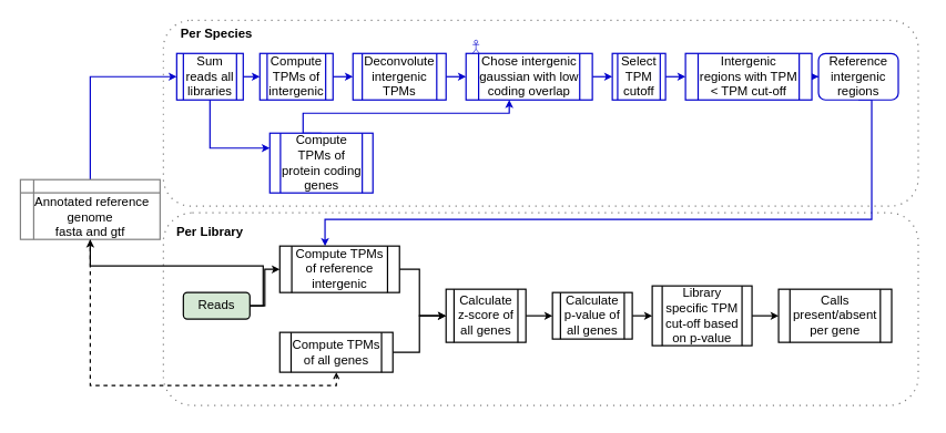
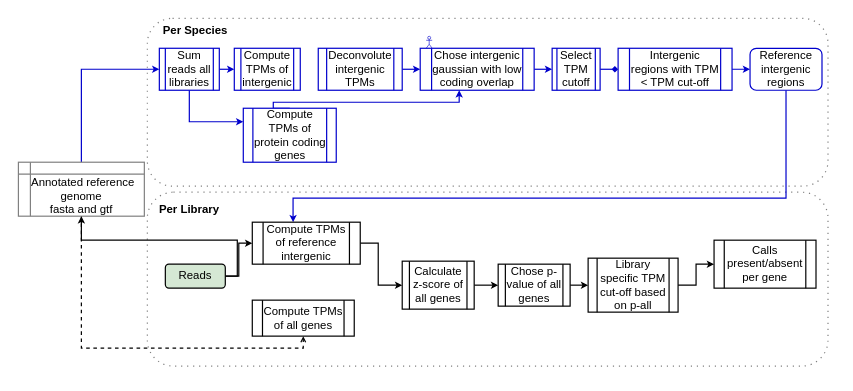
- <mxCell id="10" style="edgeStyle=orthogonalEdgeStyle;rounded=0;orthogonalLoop=1;jettySize=auto;html=1;exitX=1;exitY=0.5;exitDx=0;exitDy=0;entryX=0;entryY=0.5;entryDx=0;entryDy=0;strokeWidth=2;strokeColor=#0000CC;" edge="1" parent="1" source="11" target="13"><mxGeometry relative="1" as="geometry" /></mxCell>
- <mxCell id="35" style="edgeStyle=orthogonalEdgeStyle;rounded=0;orthogonalLoop=1;jettySize=auto;html=1;exitX=1;exitY=0.5;exitDx=0;exitDy=0;entryX=0;entryY=0.5;entryDx=0;entryDy=0;strokeColor=#0000CC;strokeWidth=2;" edge="1" parent="1" source="36" target="38"><mxGeometry relative="1" as="geometry" /></mxCell>
+ <mxCell id="35" style="edgeStyle=orthogonalEdgeStyle;rounded=0;orthogonalLoop=1;jettySize=auto;html=1;exitX=1;exitY=0.5;exitDx=0;exitDy=0;entryX=0;entryY=0.5;entryDx=0;entryDy=0;strokeColor=#0000CC;strokeWidth=2;endArrow=diamond;" edge="1" parent="1" source="36" target="38"><mxGeometry relative="1" as="geometry" /></mxCell>
- <mxCell id="39" value="&lt;font style=&quot;font-size: 19px&quot;&gt;Reference intergenic regions&lt;/font&gt;" style="rounded=1;whiteSpace=wrap;html=1;strokeWidth=2;strokeColor=#0000CC;" vertex="1" parent="1"><mxGeometry x="1230" y="80" width="120" height="70" as="geometry" /></mxCell>
+ <mxCell id="39" value="&lt;font style=&quot;font-size: 19px&quot;&gt;Reference intergenic regions&lt;/font&gt;" style="rounded=1;whiteSpace=wrap;html=1;strokeWidth=2;strokeColor=#0000CC;" vertex="1" parent="1"><mxGeometry x="1250" y="80" width="120" height="70" as="geometry" /></mxCell>
- <mxCell id="34" value="&lt;font style=&quot;font-size: 19px&quot;&gt;Compute TPMs of protein coding genes&lt;/font&gt;" style="shape=process;whiteSpace=wrap;html=1;backgroundOutline=1;strokeWidth=2;strokeColor=#0000CC;" vertex="1" parent="1"><mxGeometry x="405" y="200" width="155" height="90" as="geometry" /></mxCell>
+ <mxCell id="34" value="&lt;font style=&quot;font-size: 19px&quot;&gt;Compute TPMs of protein coding genes&lt;/font&gt;" style="shape=process;whiteSpace=wrap;html=1;backgroundOutline=1;strokeWidth=2;strokeColor=#0000CC;" vertex="1" parent="1"><mxGeometry x="405" y="180" width="155" height="90" as="geometry" /></mxCell>
- <mxCell id="31" value="&lt;font style=&quot;font-size: 19px&quot;&gt;Calculate p-value of all genes&lt;/font&gt;" style="shape=process;whiteSpace=wrap;html=1;backgroundOutline=1;strokeWidth=2;" vertex="1" parent="1"><mxGeometry x="830" y="440" width="120" height="70" as="geometry" /></mxCell>
+ <mxCell id="31" value="&lt;font style=&quot;font-size: 19px&quot;&gt;Chose p-value of all genes&lt;/font&gt;" style="shape=process;whiteSpace=wrap;html=1;backgroundOutline=1;strokeWidth=2;" vertex="1" parent="1"><mxGeometry x="830" y="440" width="120" height="70" as="geometry" /></mxCell>
- <mxCell id="41" value="&lt;font style=&quot;font-size: 19px&quot;&gt;Library specific TPM cut-off based on p-value&lt;/font&gt;" style="shape=process;whiteSpace=wrap;html=1;backgroundOutline=1;strokeWidth=2;" vertex="1" parent="1"><mxGeometry x="980" y="430" width="150" height="90" as="geometry" /></mxCell>
+ <mxCell id="41" value="&lt;font style=&quot;font-size: 19px&quot;&gt;Library specific TPM cut-off based on p-all&lt;/font&gt;" style="shape=process;whiteSpace=wrap;html=1;backgroundOutline=1;strokeWidth=2;" vertex="1" parent="1"><mxGeometry x="980" y="430" width="150" height="90" as="geometry" /></mxCell>
- <mxCell id="32" value="&lt;font style=&quot;font-size: 19px&quot;&gt;Calls present/absent per gene&lt;/font&gt;" style="shape=process;whiteSpace=wrap;html=1;backgroundOutline=1;strokeWidth=2;" vertex="1" parent="1"><mxGeometry x="1170" y="435" width="170" height="80" as="geometry" /></mxCell>
+ <mxCell id="32" value="&lt;font style=&quot;font-size: 19px&quot;&gt;Calls present/absent per gene&lt;/font&gt;" style="shape=process;whiteSpace=wrap;html=1;backgroundOutline=1;strokeWidth=2;" vertex="1" parent="1"><mxGeometry x="1190" y="400" width="170" height="80" as="geometry" /></mxCell>
- <mxCell id="21" style="edgeStyle=orthogonalEdgeStyle;rounded=0;orthogonalLoop=1;jettySize=auto;html=1;exitX=1;exitY=0.5;exitDx=0;exitDy=0;entryX=0;entryY=0.5;entryDx=0;entryDy=0;strokeWidth=2;" edge="1" parent="1" source="22" target="29"><mxGeometry relative="1" as="geometry" /></mxCell>
